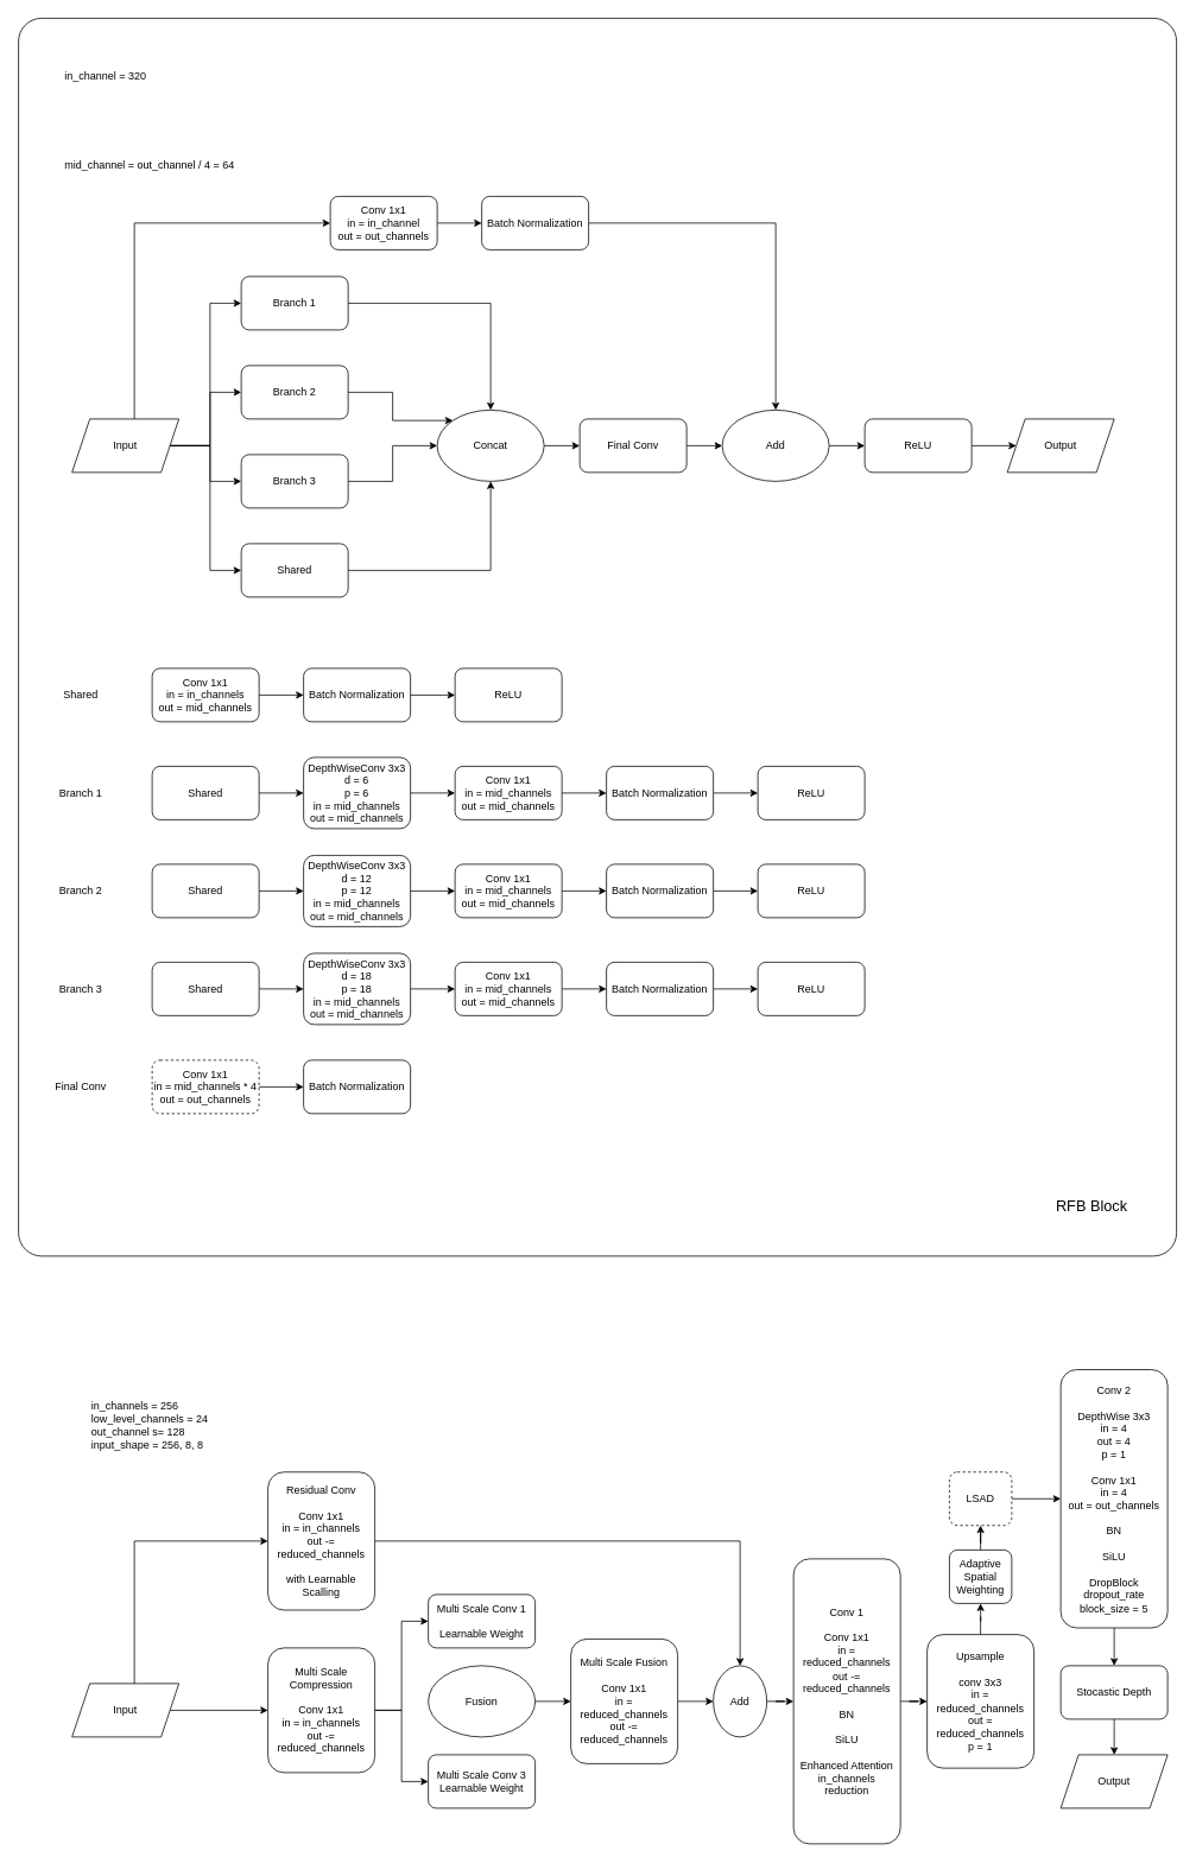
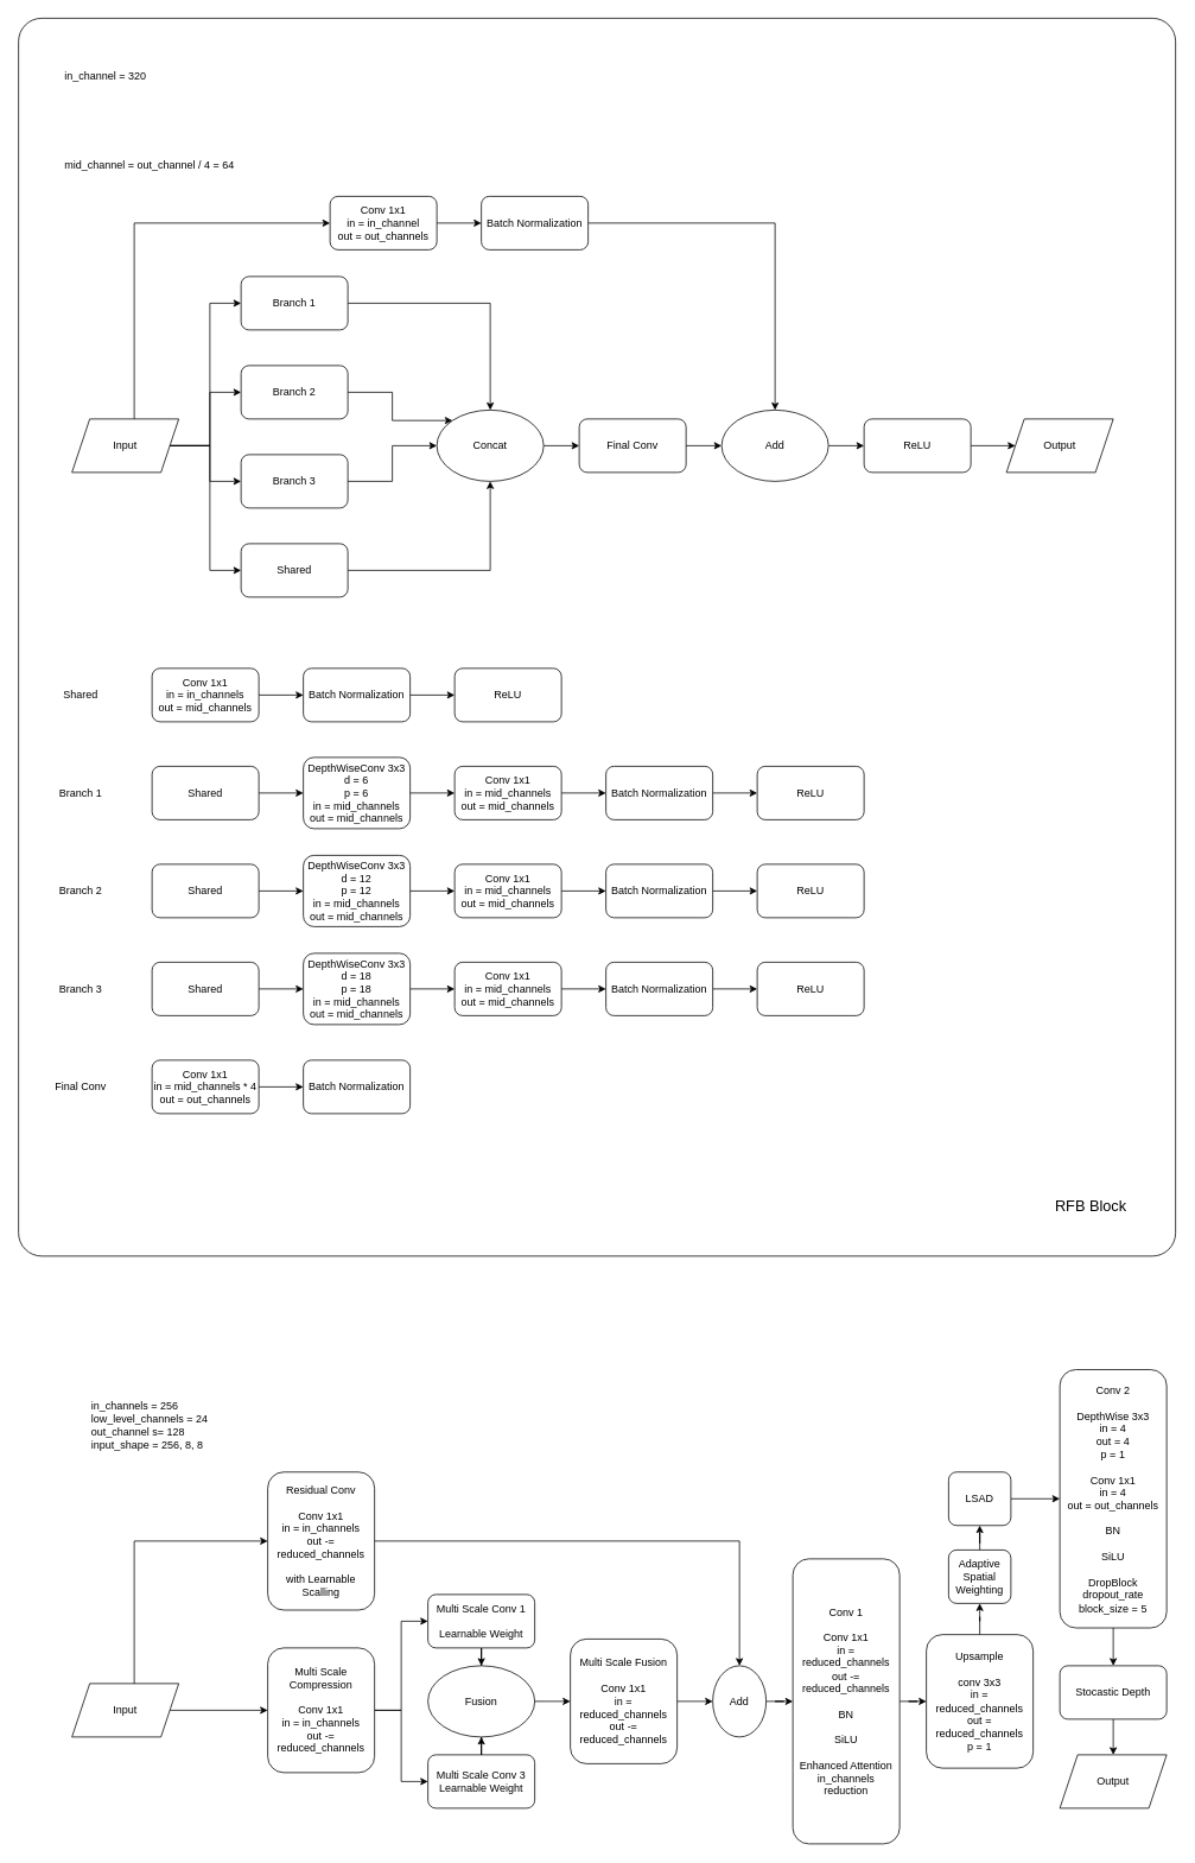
- <mxCell id="66" value="Conv 1x1&lt;div&gt;in = mid_channels * 4&lt;/div&gt;&lt;div&gt;out = out_channels&lt;/div&gt;" style="rounded=1;whiteSpace=wrap;html=1;dashed=1;" parent="2" vertex="1"><mxGeometry x="150" y="1170" width="120" height="60" as="geometry" /></mxCell>
+ <mxCell id="66" value="Conv 1x1&lt;div&gt;in = mid_channels * 4&lt;/div&gt;&lt;div&gt;out = out_channels&lt;/div&gt;" style="rounded=1;whiteSpace=wrap;html=1;" parent="2" vertex="1"><mxGeometry x="150" y="1170" width="120" height="60" as="geometry" /></mxCell>
- <mxCell id="99" value="LSAD" style="rounded=1;whiteSpace=wrap;html=1;dashed=1;" parent="1" vertex="1"><mxGeometry x="1065" y="1652.5" width="70" height="60" as="geometry" /></mxCell>
+ <mxCell id="99" value="LSAD" style="rounded=1;whiteSpace=wrap;html=1;" parent="1" vertex="1"><mxGeometry x="1065" y="1652.5" width="70" height="60" as="geometry" /></mxCell>
+ <mxCell id="82" value="" style="edgeStyle=orthogonalEdgeStyle;rounded=0;orthogonalLoop=1;jettySize=auto;html=1;" edge="1" parent="1" source="83" target="87"><mxGeometry relative="1" as="geometry" /></mxCell>
+ <mxCell id="84" value="" style="edgeStyle=orthogonalEdgeStyle;rounded=0;orthogonalLoop=1;jettySize=auto;html=1;" edge="1" parent="1" source="85" target="87"><mxGeometry relative="1" as="geometry" /></mxCell>
